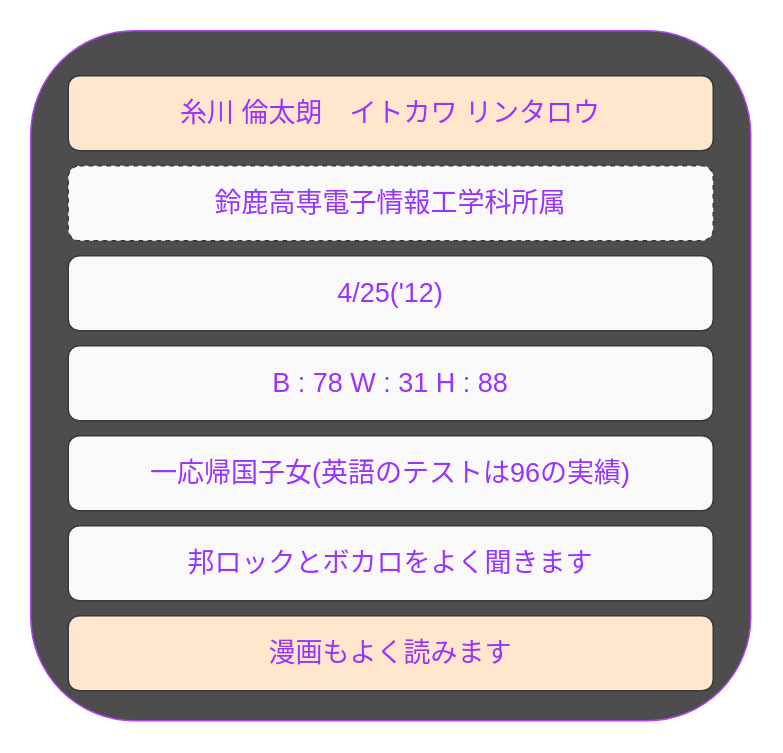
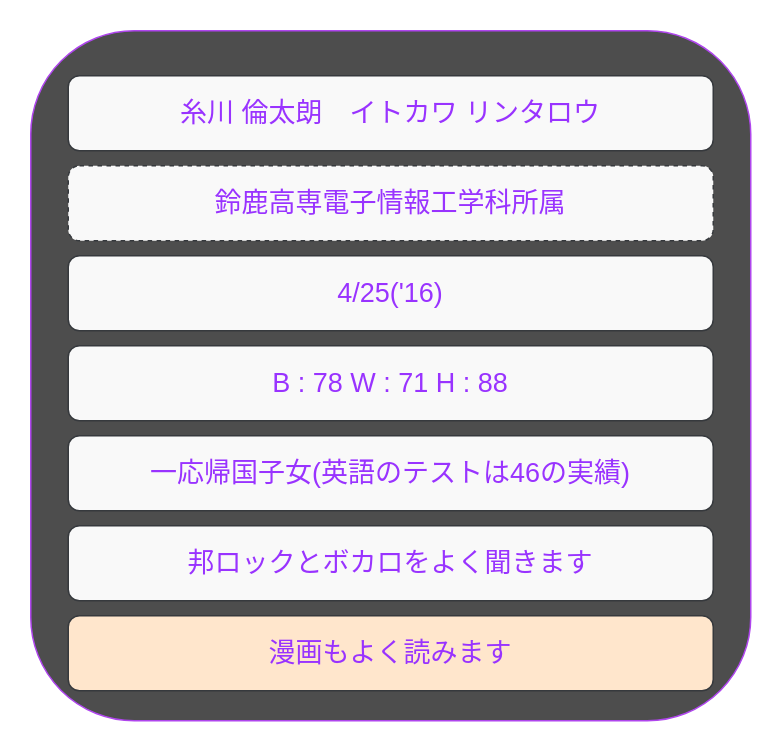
- <mxCell id="3" value="&lt;font style=&quot;font-size: 18px&quot;&gt;糸川 倫太朗　イトカワ リンタロウ&lt;/font&gt;" style="rounded=1;whiteSpace=wrap;html=1;sketch=0;strokeColor=#36393d;align=center;fillColor=#ffe6cc;fontColor=#9933FF;" parent="1" vertex="1"><mxGeometry x="45" y="50" width="430" height="50" as="geometry" /></mxCell>
+ <mxCell id="3" value="&lt;font style=&quot;font-size: 18px&quot;&gt;糸川 倫太朗　イトカワ リンタロウ&lt;/font&gt;" style="rounded=1;whiteSpace=wrap;html=1;sketch=0;strokeColor=#36393d;align=center;fillColor=#F9F9F9;fontColor=#9933FF;" parent="1" vertex="1"><mxGeometry x="45" y="50" width="430" height="50" as="geometry" /></mxCell>
- <mxCell id="9" value="&lt;span style=&quot;font-size: 18px&quot;&gt;4/25('12)&lt;/span&gt;" style="rounded=1;whiteSpace=wrap;html=1;sketch=0;strokeColor=#36393d;align=center;fillColor=#F9F9F9;fontColor=#9933FF;labelBorderColor=none;" vertex="1" parent="1"><mxGeometry x="45" y="170" width="430" height="50" as="geometry" /></mxCell>
+ <mxCell id="9" value="&lt;span style=&quot;font-size: 18px&quot;&gt;4/25('16)&lt;/span&gt;" style="rounded=1;whiteSpace=wrap;html=1;sketch=0;strokeColor=#36393d;align=center;fillColor=#F9F9F9;fontColor=#9933FF;labelBorderColor=none;" vertex="1" parent="1"><mxGeometry x="45" y="170" width="430" height="50" as="geometry" /></mxCell>
- <mxCell id="5" value="&lt;span style=&quot;font-size: 18px&quot;&gt;B : 78 W : 31 H : 88&lt;/span&gt;" style="rounded=1;whiteSpace=wrap;html=1;sketch=0;strokeColor=#36393d;align=center;fillColor=#F9F9F9;fontColor=#9933FF;" parent="1" vertex="1"><mxGeometry x="45" y="230" width="430" height="50" as="geometry" /></mxCell>
+ <mxCell id="5" value="&lt;span style=&quot;font-size: 18px&quot;&gt;B : 78 W : 71 H : 88&lt;/span&gt;" style="rounded=1;whiteSpace=wrap;html=1;sketch=0;strokeColor=#36393d;align=center;fillColor=#F9F9F9;fontColor=#9933FF;" parent="1" vertex="1"><mxGeometry x="45" y="230" width="430" height="50" as="geometry" /></mxCell>
- <mxCell id="6" value="&lt;span style=&quot;font-size: 18px&quot;&gt;一応帰国子女(英語のテストは96の実績)&lt;/span&gt;" style="rounded=1;whiteSpace=wrap;html=1;sketch=0;strokeColor=#36393d;align=center;fillColor=#F9F9F9;fontColor=#9933FF;" parent="1" vertex="1"><mxGeometry x="45" y="290" width="430" height="50" as="geometry" /></mxCell>
+ <mxCell id="6" value="&lt;span style=&quot;font-size: 18px&quot;&gt;一応帰国子女(英語のテストは46の実績)&lt;/span&gt;" style="rounded=1;whiteSpace=wrap;html=1;sketch=0;strokeColor=#36393d;align=center;fillColor=#F9F9F9;fontColor=#9933FF;" parent="1" vertex="1"><mxGeometry x="45" y="290" width="430" height="50" as="geometry" /></mxCell>
